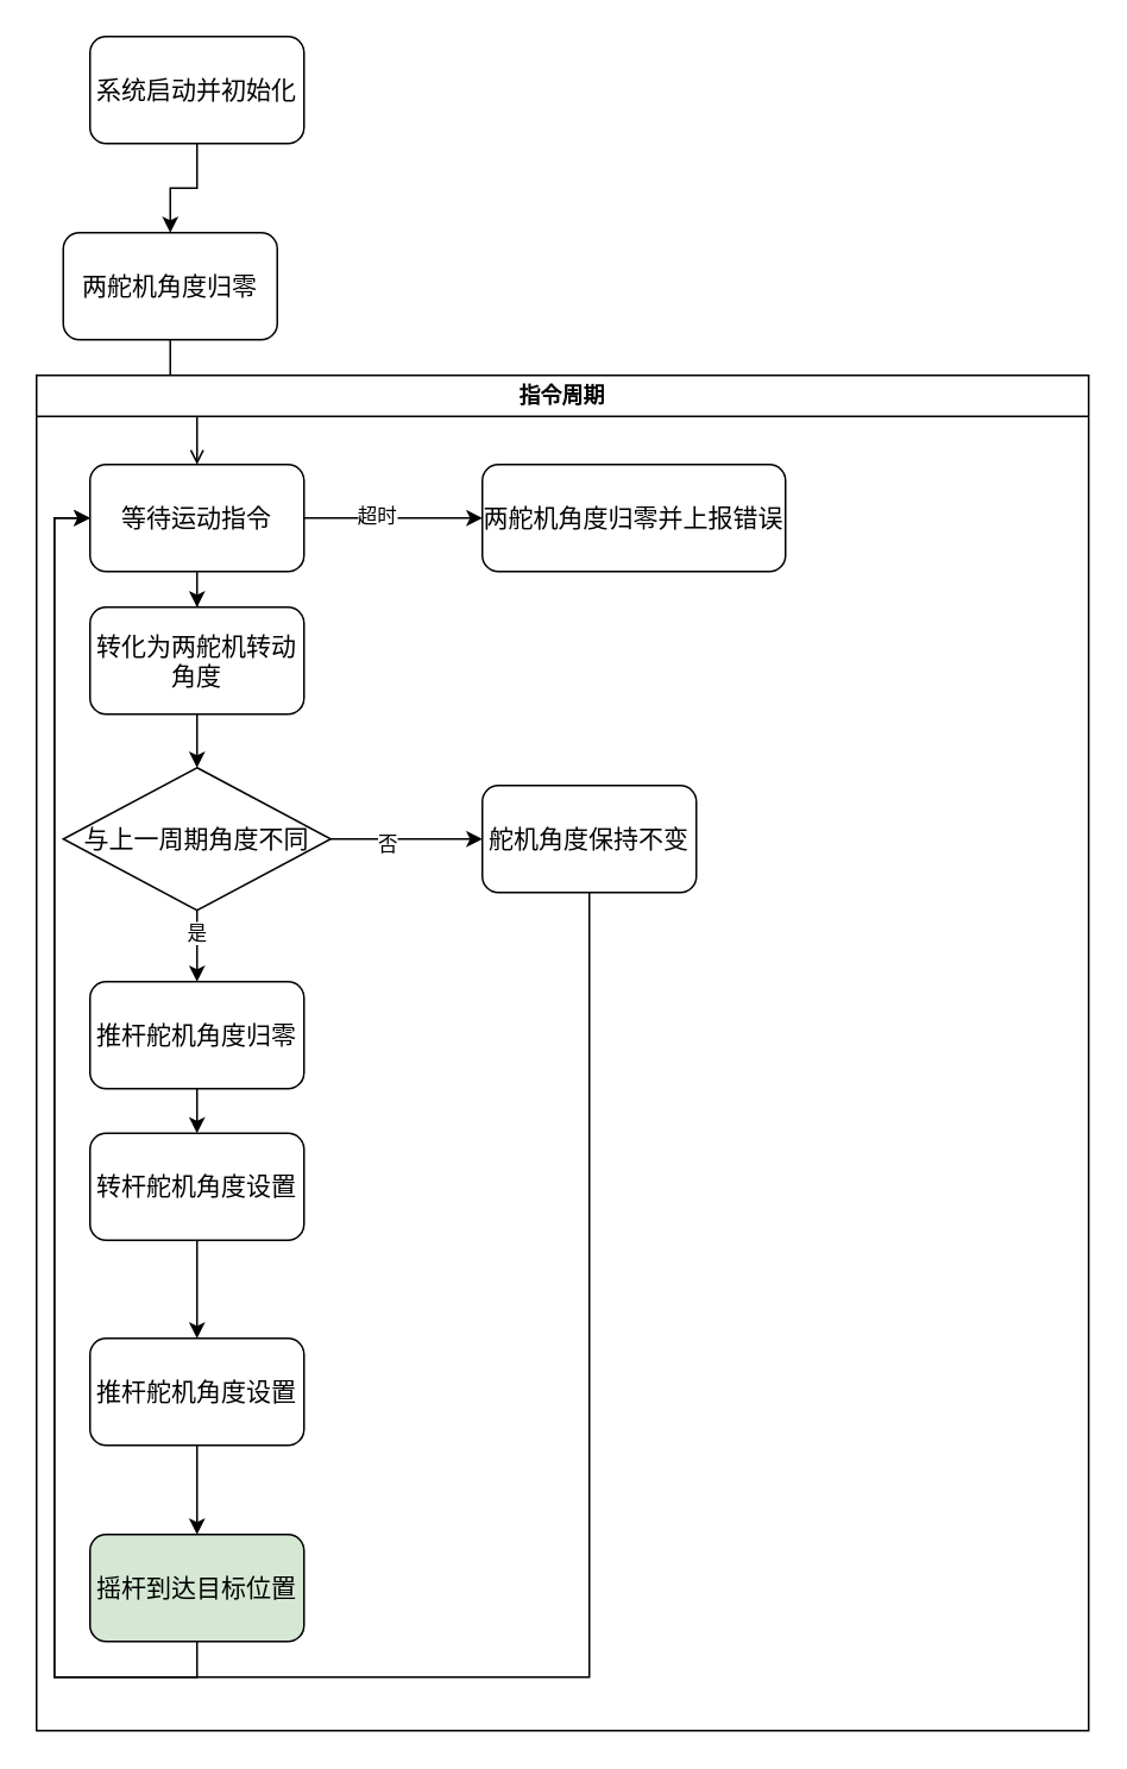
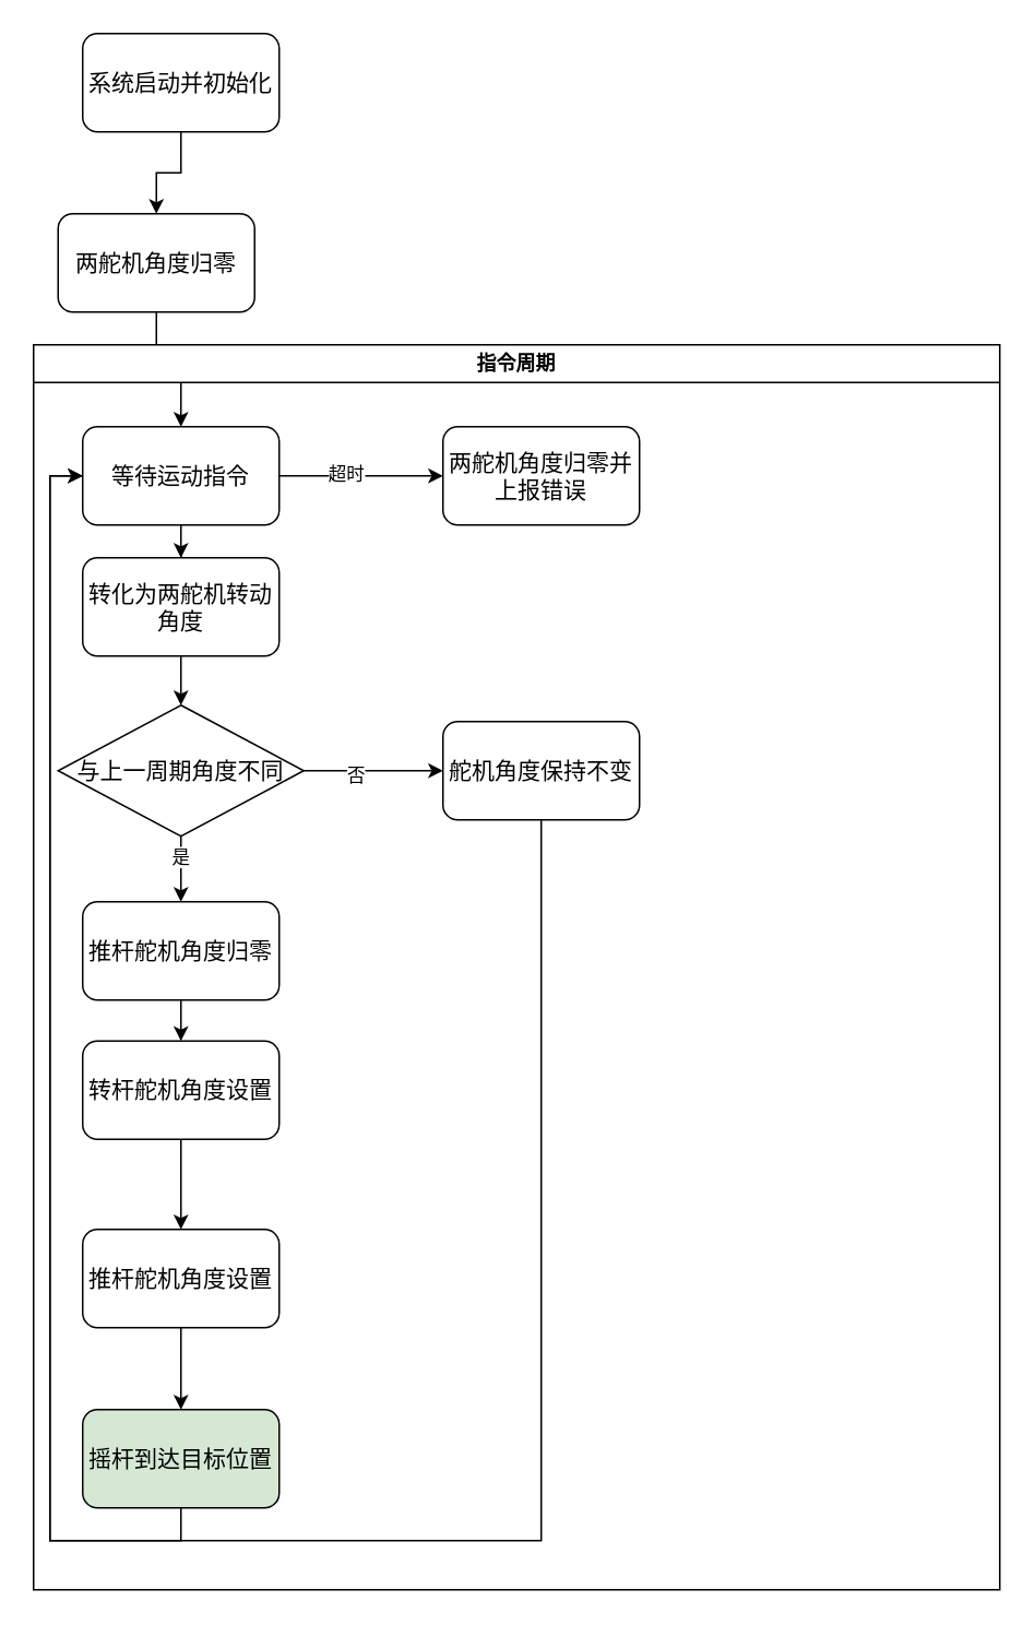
- <mxCell id="4" value="" style="edgeStyle=orthogonalEdgeStyle;rounded=0;orthogonalLoop=1;jettySize=auto;html=1;endArrow=open;" edge="1" parent="1" source="5" target="9"><mxGeometry relative="1" as="geometry" /></mxCell>
+ <mxCell id="4" value="" style="edgeStyle=orthogonalEdgeStyle;rounded=0;orthogonalLoop=1;jettySize=auto;html=1;" edge="1" parent="1" source="5" target="9"><mxGeometry relative="1" as="geometry" /></mxCell>
- <mxCell id="19" value="&lt;font style=&quot;font-size: 14px;&quot;&gt;两舵机角度归零并上报错误&lt;/font&gt;" style="rounded=1;whiteSpace=wrap;html=1;" vertex="1" parent="10"><mxGeometry x="250" y="50" width="170" height="60" as="geometry" /></mxCell>
+ <mxCell id="19" value="&lt;font style=&quot;font-size: 14px;&quot;&gt;两舵机角度归零并上报错误&lt;/font&gt;" style="rounded=1;whiteSpace=wrap;html=1;" vertex="1" parent="10"><mxGeometry x="250" y="50" width="120" height="60" as="geometry" /></mxCell>
